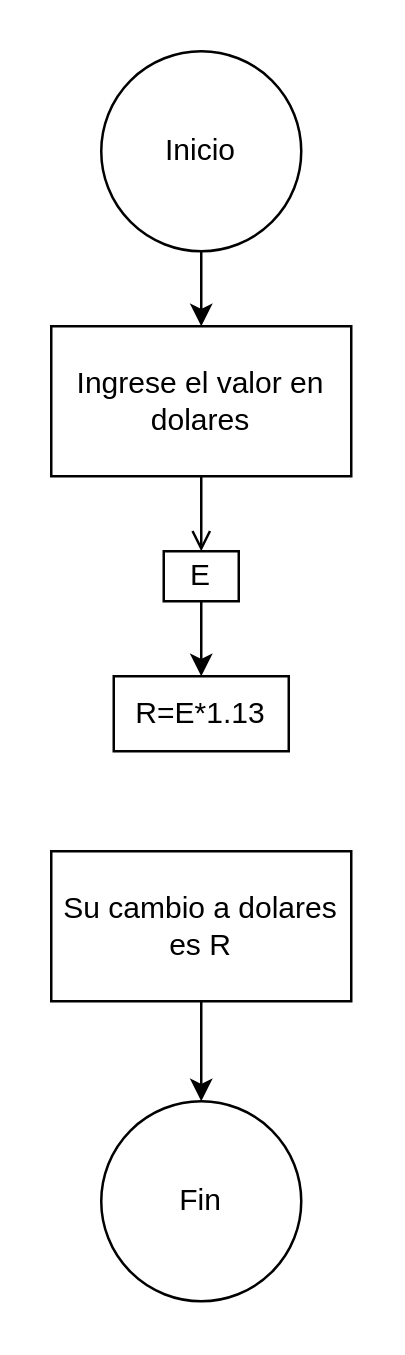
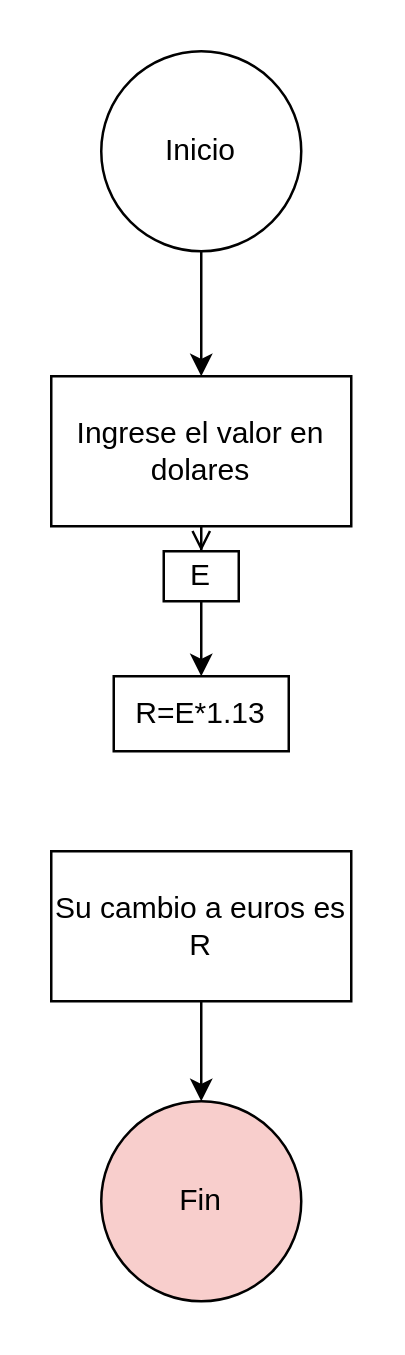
- <mxCell id="5" value="Ingrese el valor en dolares" style="whiteSpace=wrap;html=1;" vertex="1" parent="1"><mxGeometry x="20" y="130" width="120" height="60" as="geometry" /></mxCell>
+ <mxCell id="5" value="Ingrese el valor en dolares" style="whiteSpace=wrap;html=1;" vertex="1" parent="1"><mxGeometry x="20" y="150" width="120" height="60" as="geometry" /></mxCell>
- <mxCell id="10" value="Su cambio a dolares es R" style="whiteSpace=wrap;html=1;" vertex="1" parent="1"><mxGeometry x="20" y="340" width="120" height="60" as="geometry" /></mxCell>
+ <mxCell id="10" value="Su cambio a euros es R" style="whiteSpace=wrap;html=1;" vertex="1" parent="1"><mxGeometry x="20" y="340" width="120" height="60" as="geometry" /></mxCell>
- <mxCell id="11" value="Fin" style="ellipse;whiteSpace=wrap;html=1;" vertex="1" parent="1"><mxGeometry x="40" y="440" width="80" height="80" as="geometry" /></mxCell>
+ <mxCell id="11" value="Fin" style="ellipse;whiteSpace=wrap;html=1;fillColor=#f8cecc;" vertex="1" parent="1"><mxGeometry x="40" y="440" width="80" height="80" as="geometry" /></mxCell>
